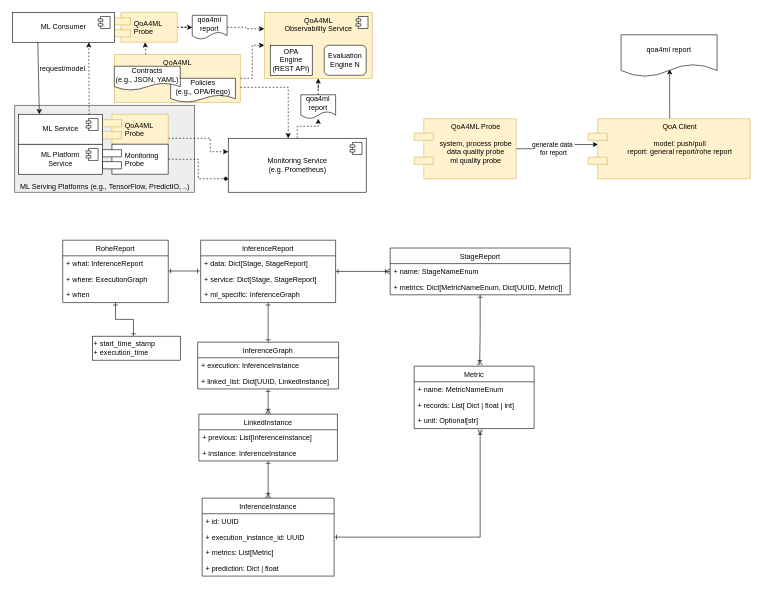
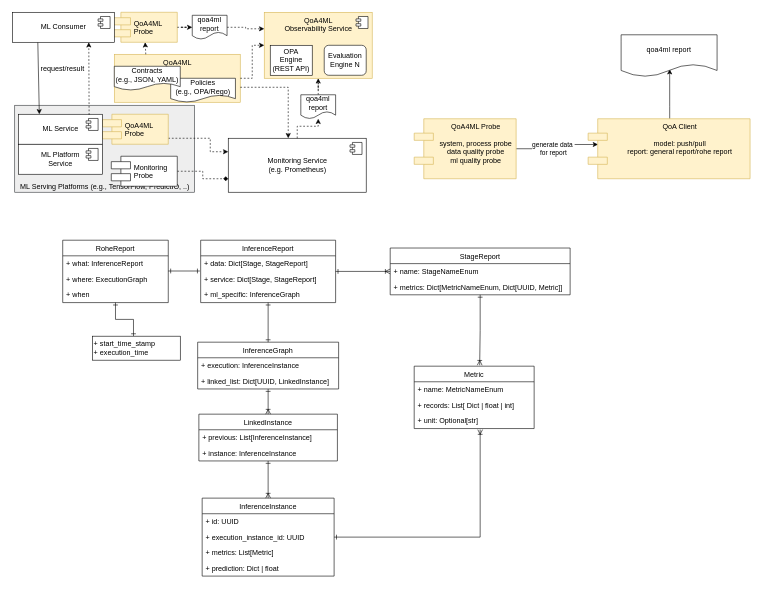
- <mxCell id="27" value="request/model" style="text;html=1;strokeColor=none;fillColor=none;align=center;verticalAlign=middle;whiteSpace=wrap;rounded=0;" parent="1" vertex="1"><mxGeometry x="84" y="105" width="40" height="20" as="geometry" /></mxCell>
+ <mxCell id="27" value="request/result" style="text;html=1;strokeColor=none;fillColor=none;align=center;verticalAlign=middle;whiteSpace=wrap;rounded=0;" parent="1" vertex="1"><mxGeometry x="84" y="105" width="40" height="20" as="geometry" /></mxCell>
- <mxCell id="12" value="Monitoring &#10;Probe" style="shape=component;align=left;spacingLeft=36;" parent="1" vertex="1"><mxGeometry x="170" y="240" width="110" height="50" as="geometry" /></mxCell>
+ <mxCell id="12" value="Monitoring &#10;Probe" style="shape=component;align=left;spacingLeft=36;" parent="1" vertex="1"><mxGeometry x="185" y="260" width="110" height="50" as="geometry" /></mxCell>
